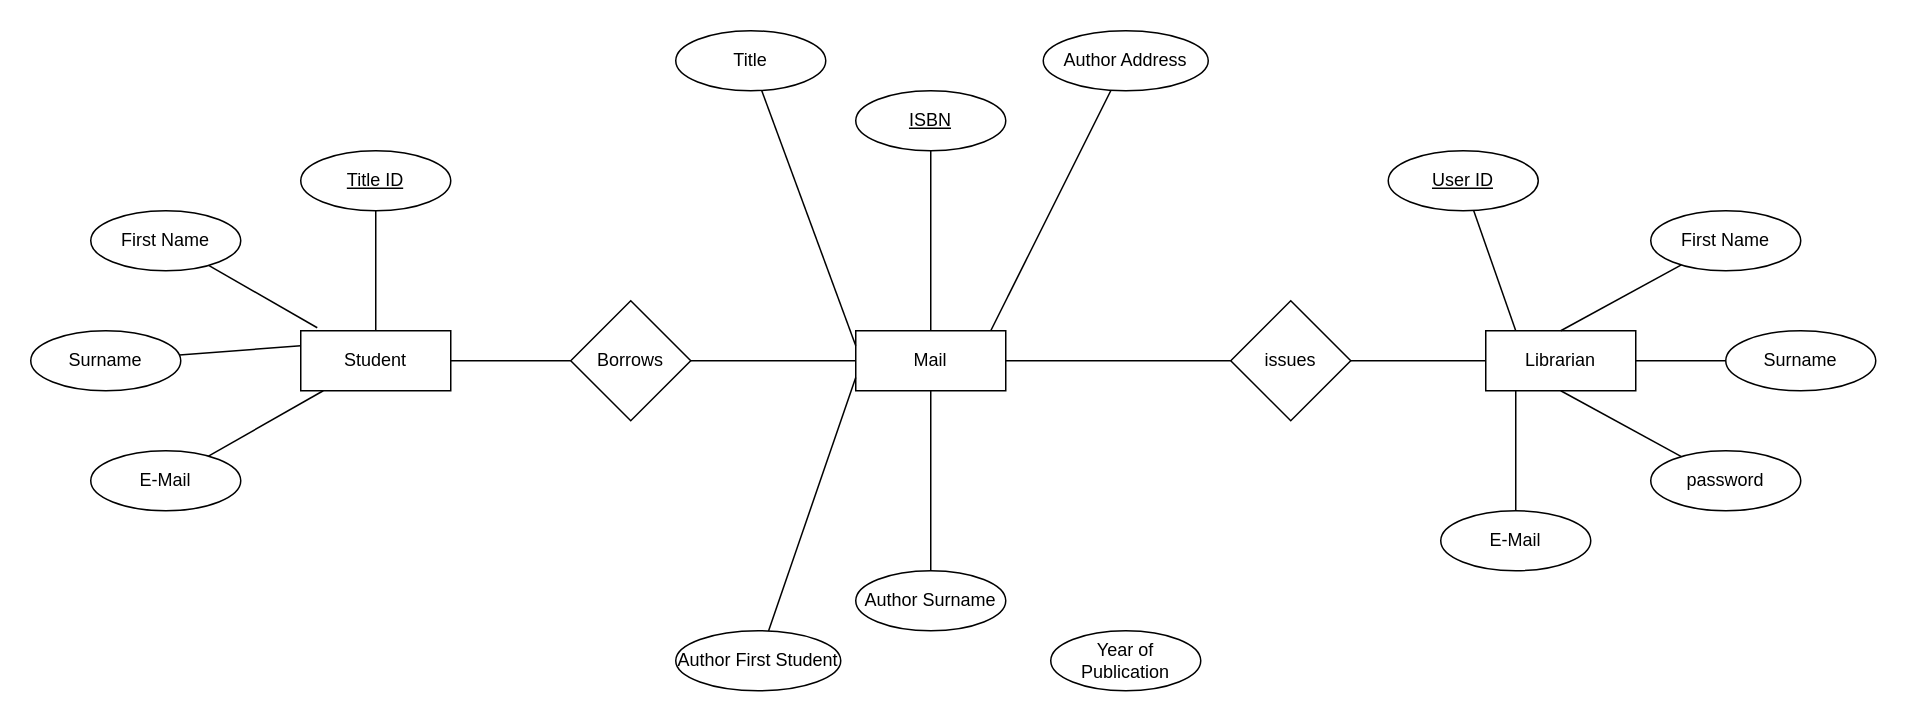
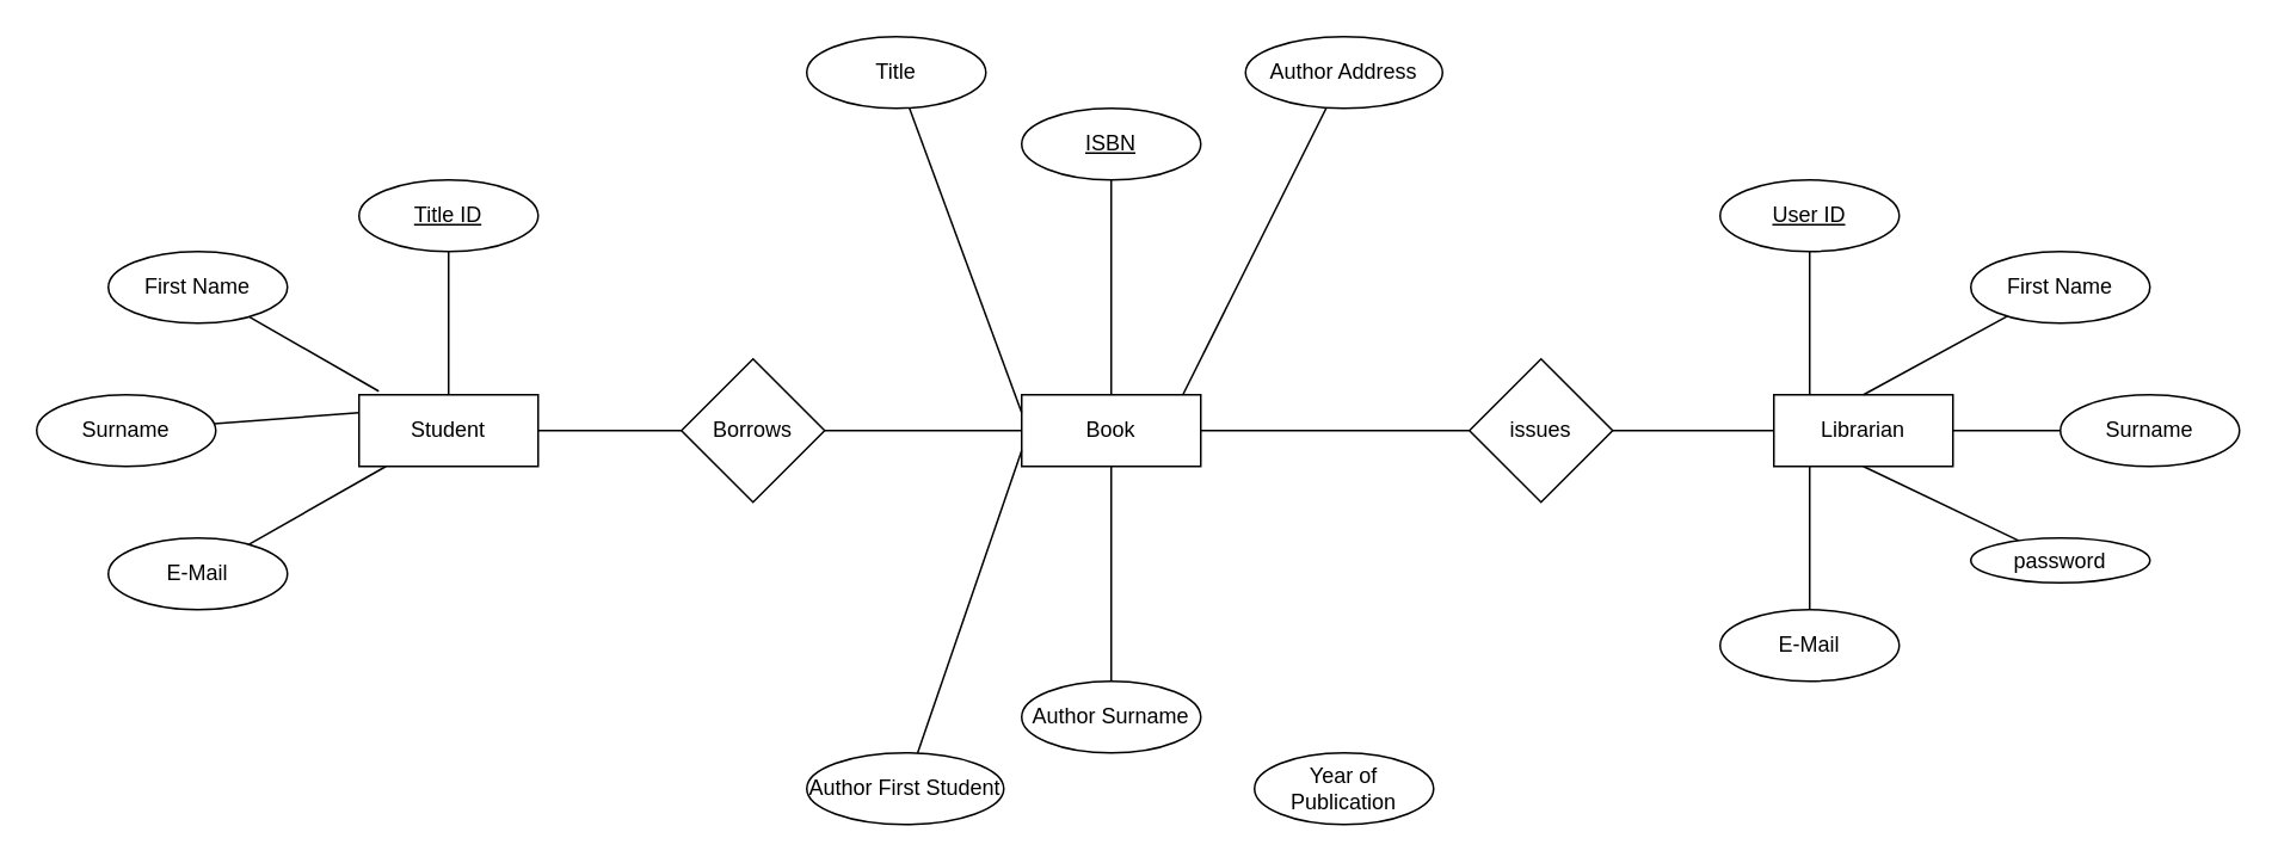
- <mxCell id="34" value="&lt;u&gt;User ID&lt;/u&gt;" style="ellipse;whiteSpace=wrap;html=1;align=center;" parent="1" vertex="1"><mxGeometry x="925" y="100" width="100" height="40" as="geometry" /></mxCell>
+ <mxCell id="34" value="&lt;u&gt;User ID&lt;/u&gt;" style="ellipse;whiteSpace=wrap;html=1;align=center;" parent="1" vertex="1"><mxGeometry x="960" y="100" width="100" height="40" as="geometry" /></mxCell>
- <mxCell id="5" value="Mail" style="whiteSpace=wrap;html=1;align=center;" parent="1" vertex="1"><mxGeometry x="570" y="220" width="100" height="40" as="geometry" /></mxCell>
+ <mxCell id="5" value="Book" style="whiteSpace=wrap;html=1;align=center;" parent="1" vertex="1"><mxGeometry x="570" y="220" width="100" height="40" as="geometry" /></mxCell>
- <mxCell id="30" value="password" style="ellipse;whiteSpace=wrap;html=1;align=center;" parent="1" vertex="1"><mxGeometry x="1100" y="300" width="100" height="40" as="geometry" /></mxCell>
+ <mxCell id="30" value="password" style="ellipse;whiteSpace=wrap;html=1;align=center;" parent="1" vertex="1"><mxGeometry x="1100" y="300" width="100" height="25" as="geometry" /></mxCell>
